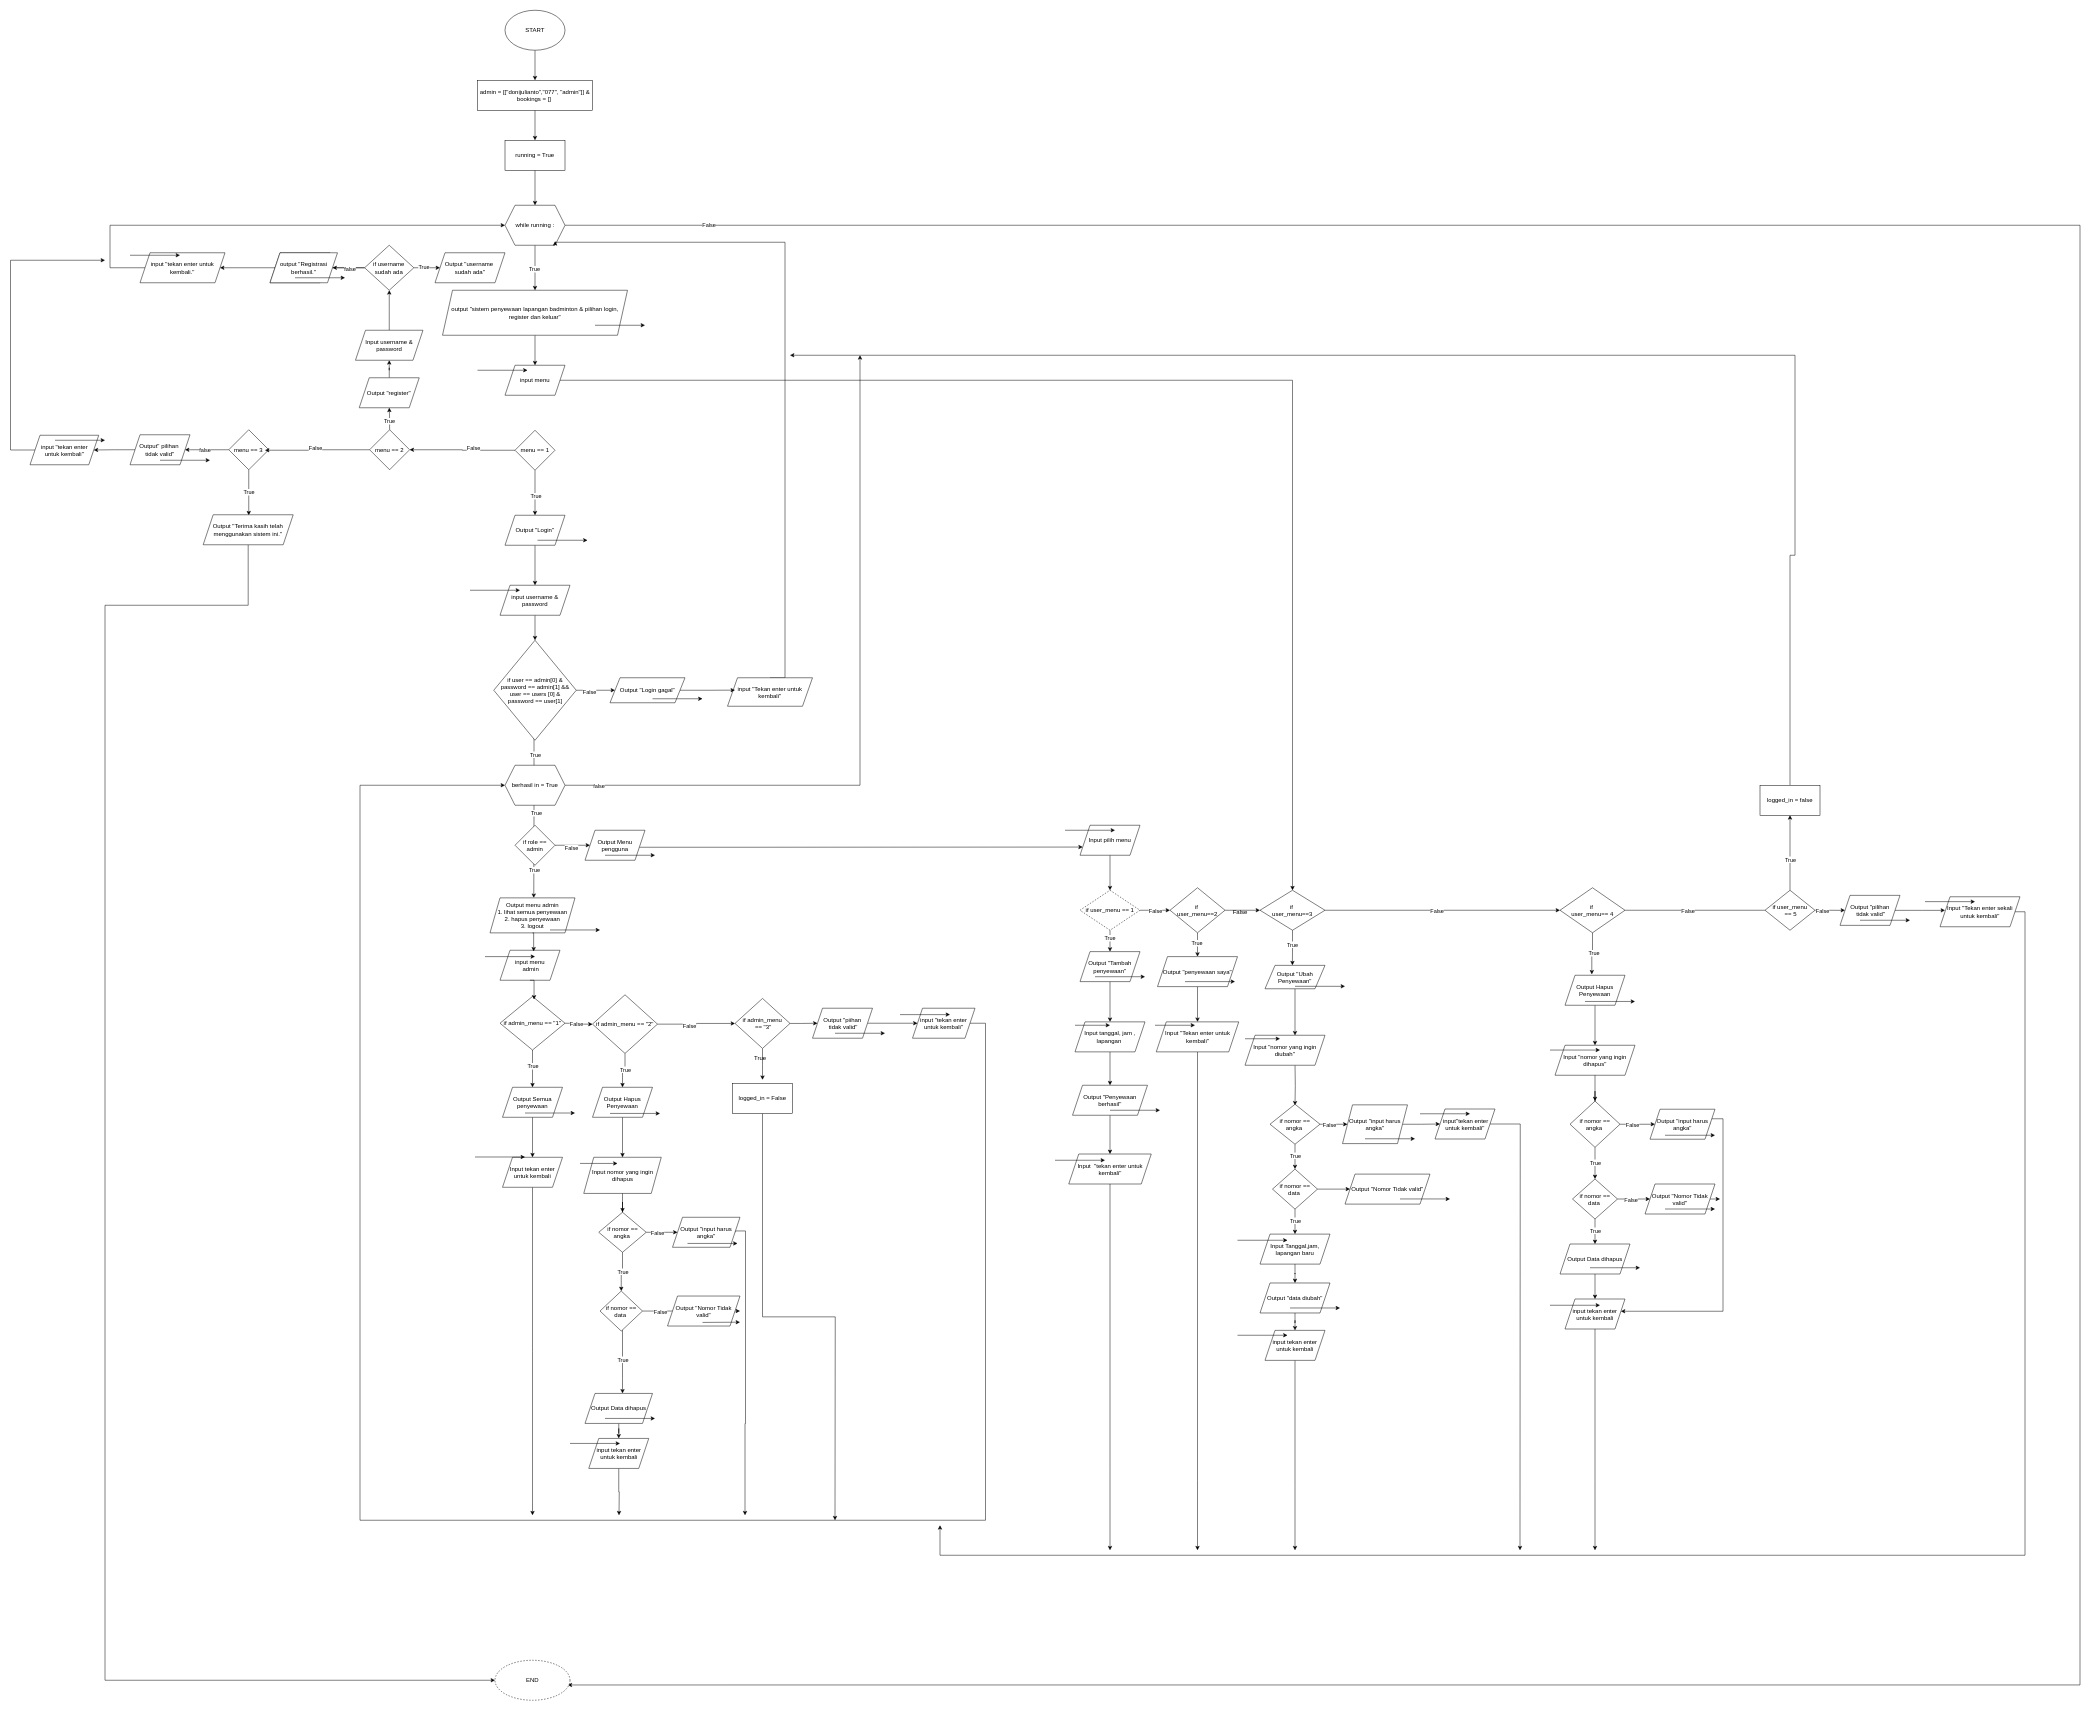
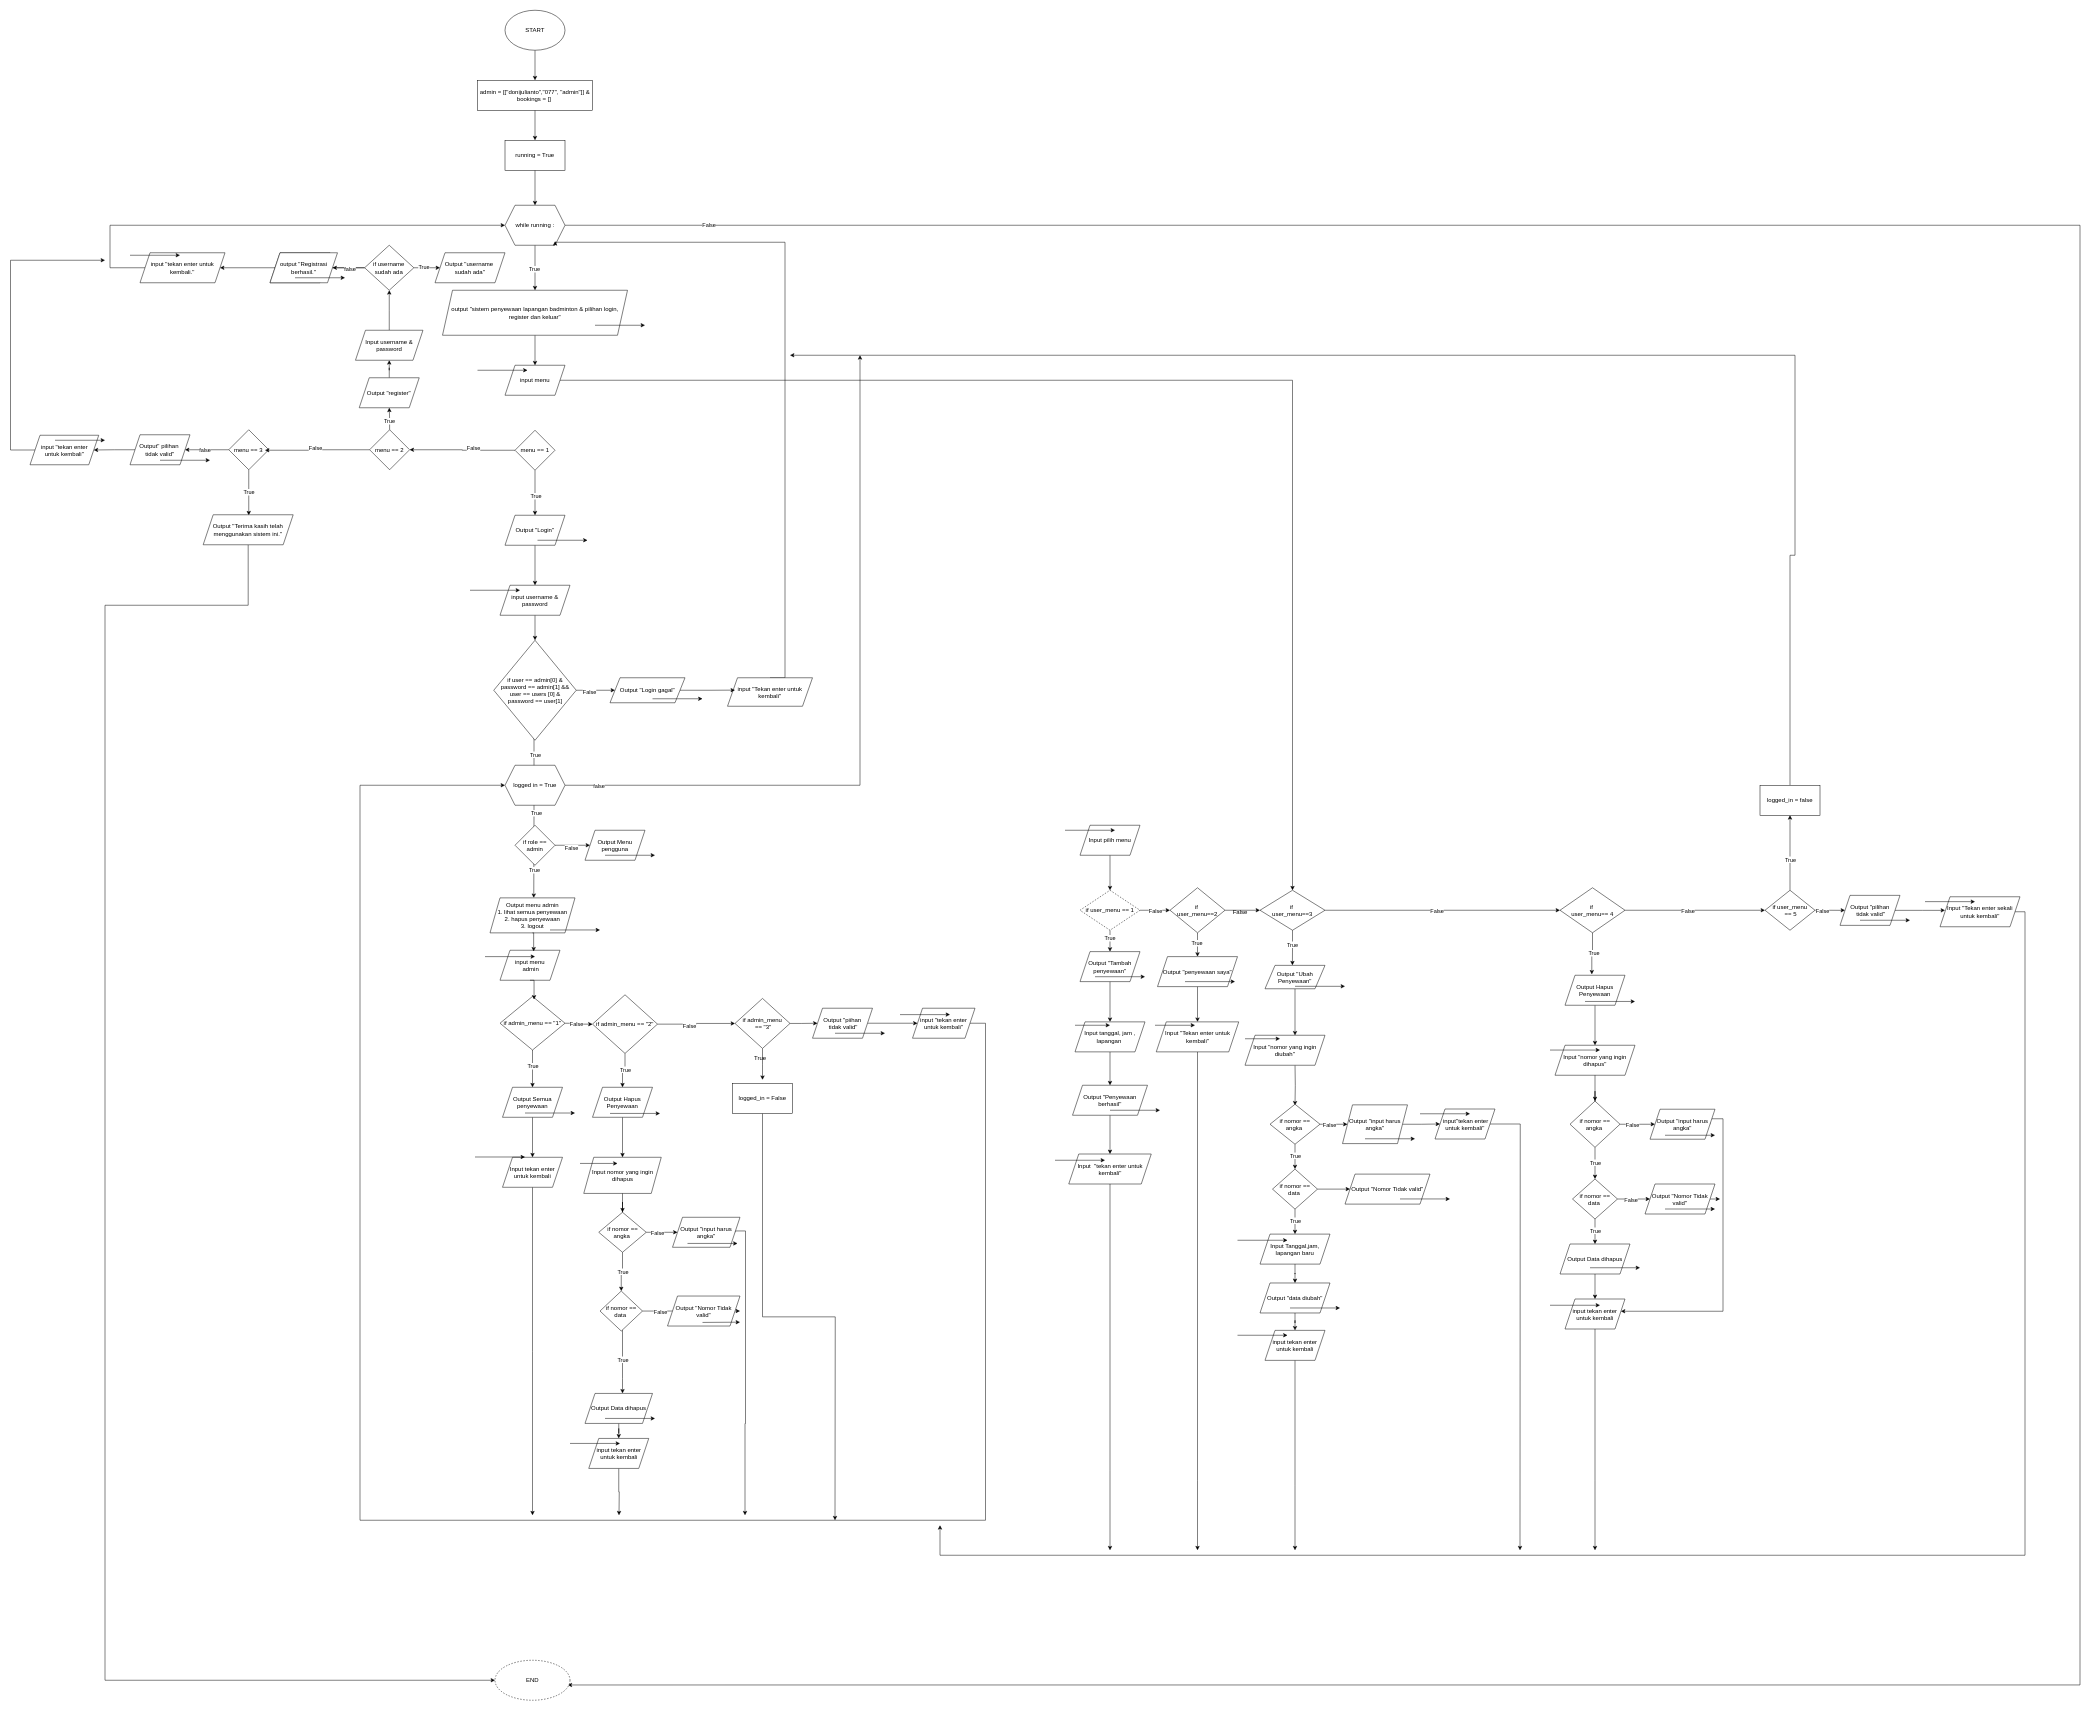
- <mxCell id="78" value="berhasil in = True" style="shape=hexagon;perimeter=hexagonPerimeter2;whiteSpace=wrap;html=1;fixedSize=1;" parent="1" vertex="1"><mxGeometry x="1009" y="1530" width="120" height="80" as="geometry" /></mxCell>
+ <mxCell id="78" value="logged in = True" style="shape=hexagon;perimeter=hexagonPerimeter2;whiteSpace=wrap;html=1;fixedSize=1;" parent="1" vertex="1"><mxGeometry x="1009" y="1530" width="120" height="80" as="geometry" /></mxCell>
- <mxCell id="82" value="" style="edgeStyle=orthogonalEdgeStyle;rounded=0;orthogonalLoop=1;jettySize=auto;html=1;entryX=0;entryY=0.75;entryDx=0;entryDy=0;" parent="1" source="83" target="85" edge="1"><mxGeometry relative="1" as="geometry"><mxPoint x="1379" y="1690" as="targetPoint" /><Array as="points"><mxPoint x="1509" y="1694" /><mxPoint x="1509" y="1694" /></Array></mxGeometry></mxCell>
- <mxCell id="136" value="" style="edgeStyle=orthogonalEdgeStyle;rounded=0;orthogonalLoop=1;jettySize=auto;html=1;endArrow=none;" parent="1" source="138" target="166" edge="1"><mxGeometry relative="1" as="geometry" /></mxCell>
+ <mxCell id="136" value="" style="edgeStyle=orthogonalEdgeStyle;rounded=0;orthogonalLoop=1;jettySize=auto;html=1;" parent="1" source="138" target="166" edge="1"><mxGeometry relative="1" as="geometry" /></mxCell>
